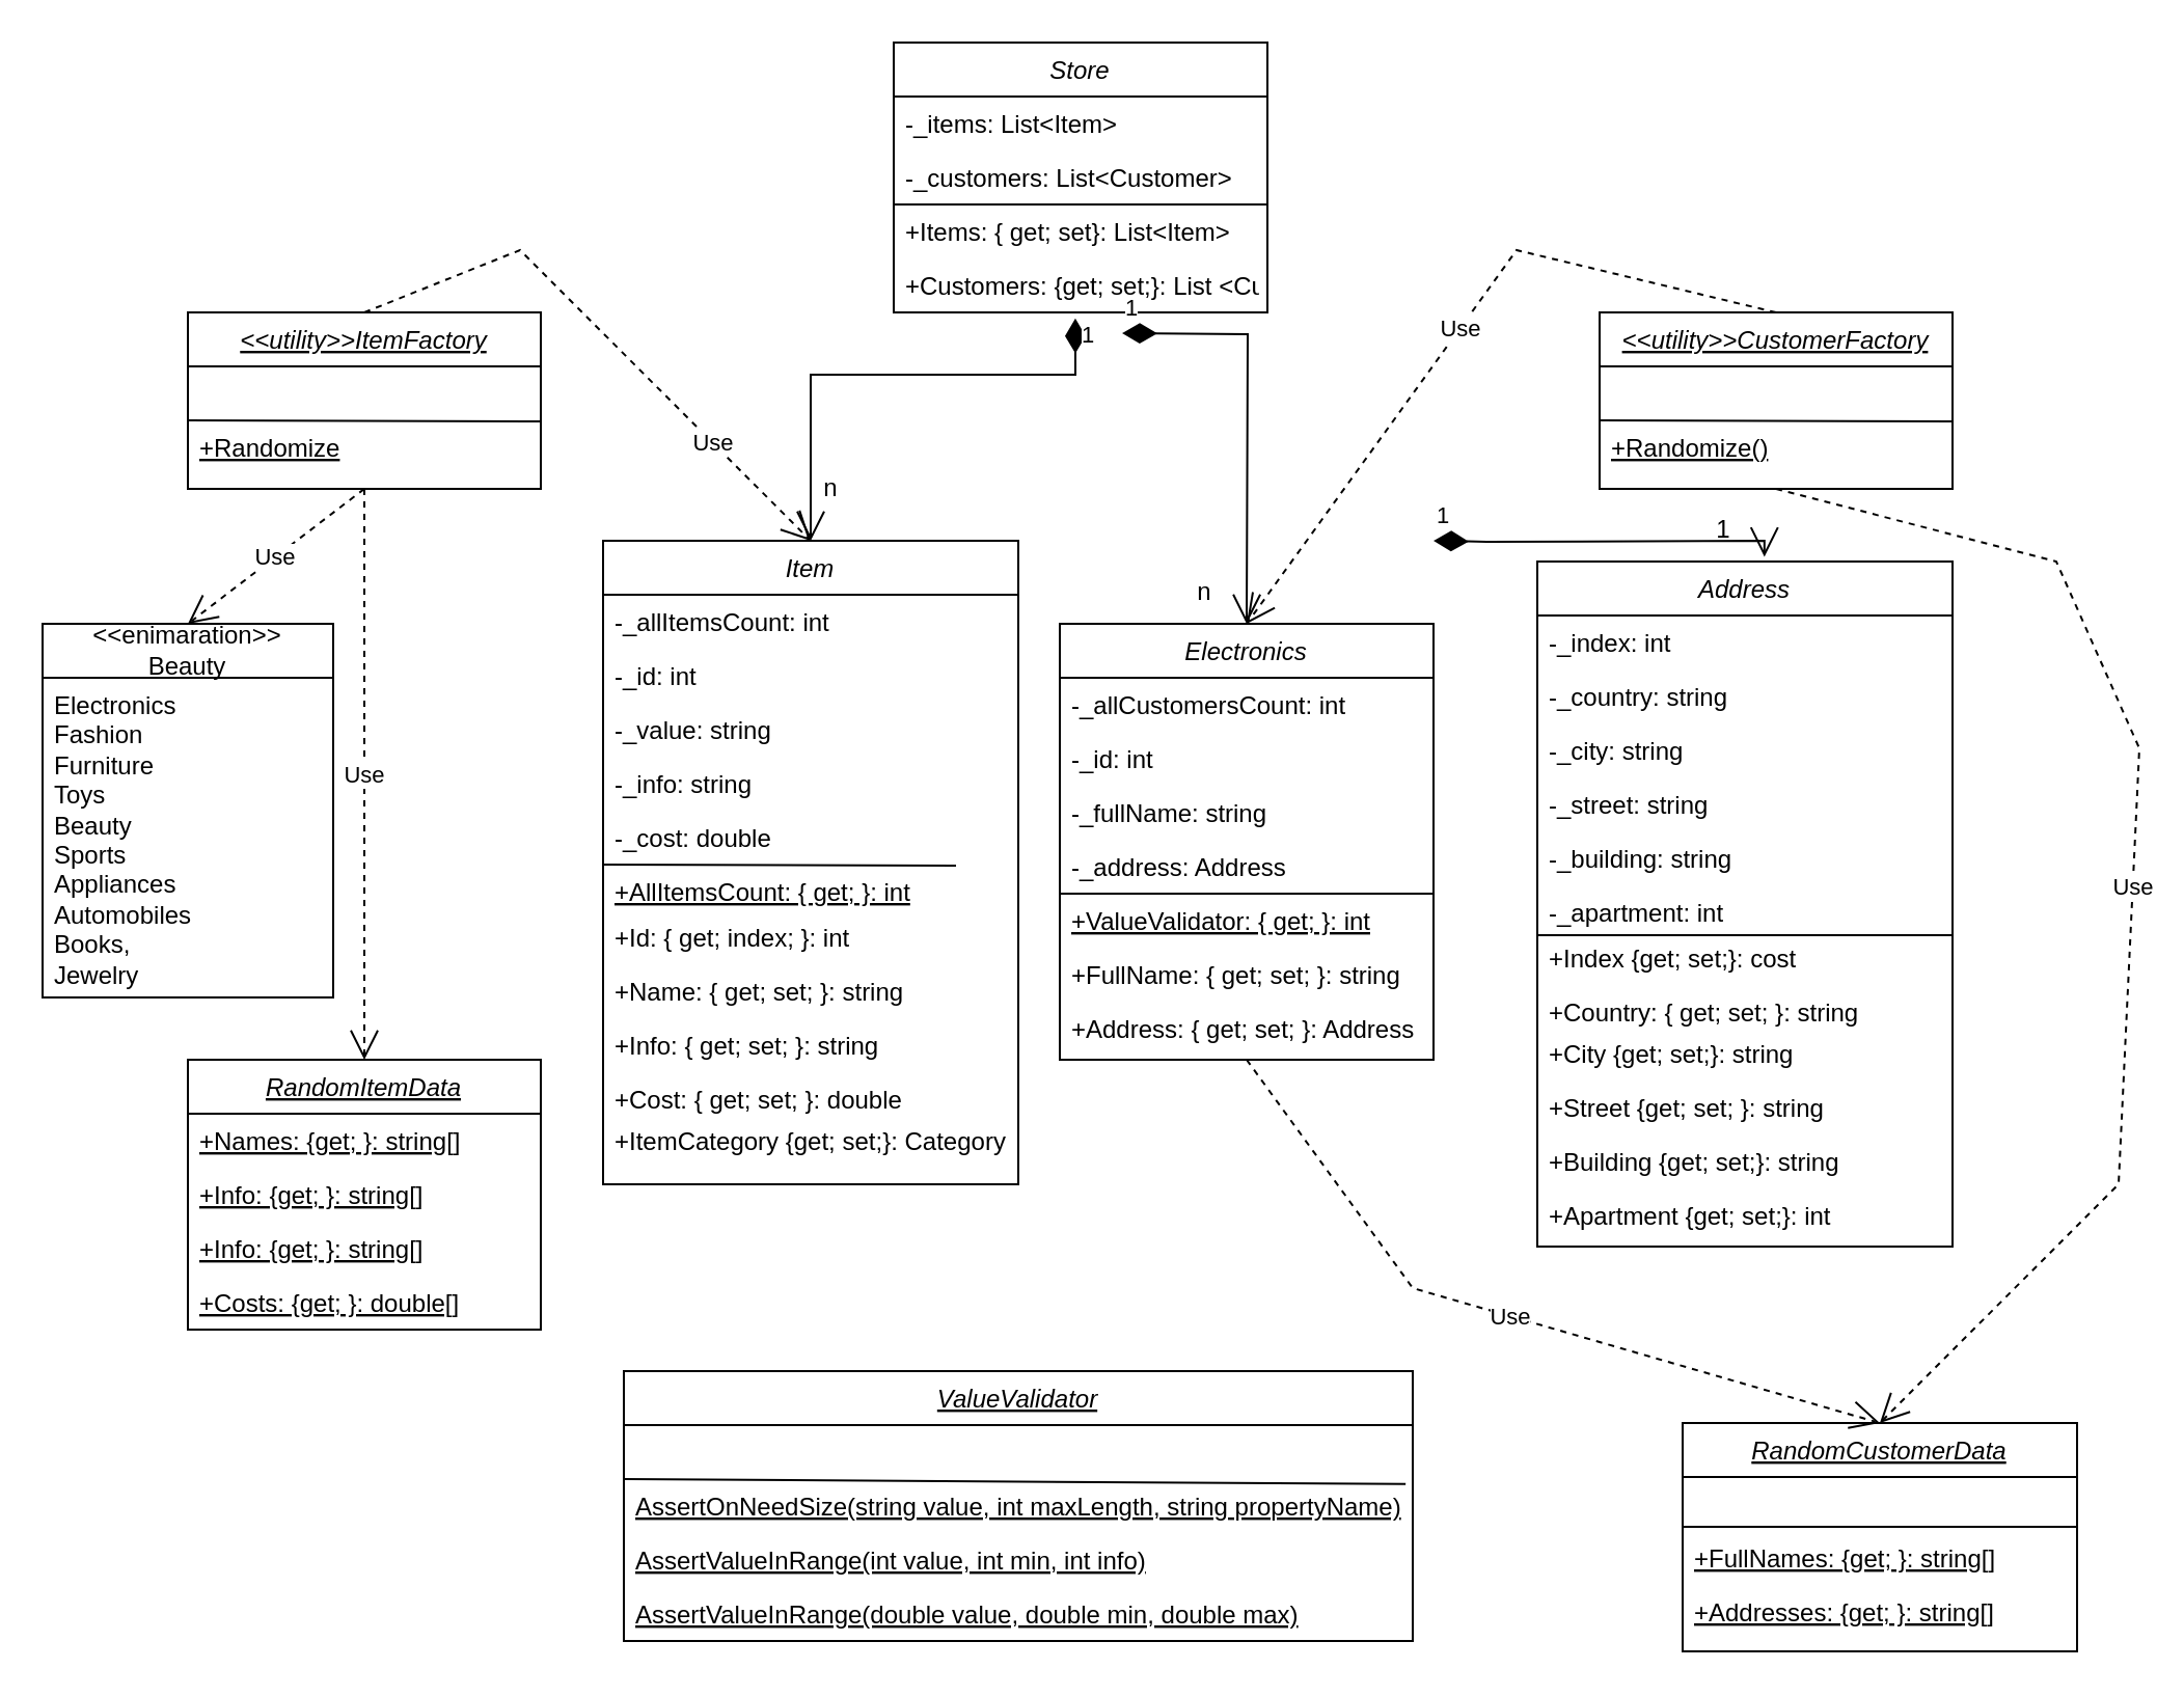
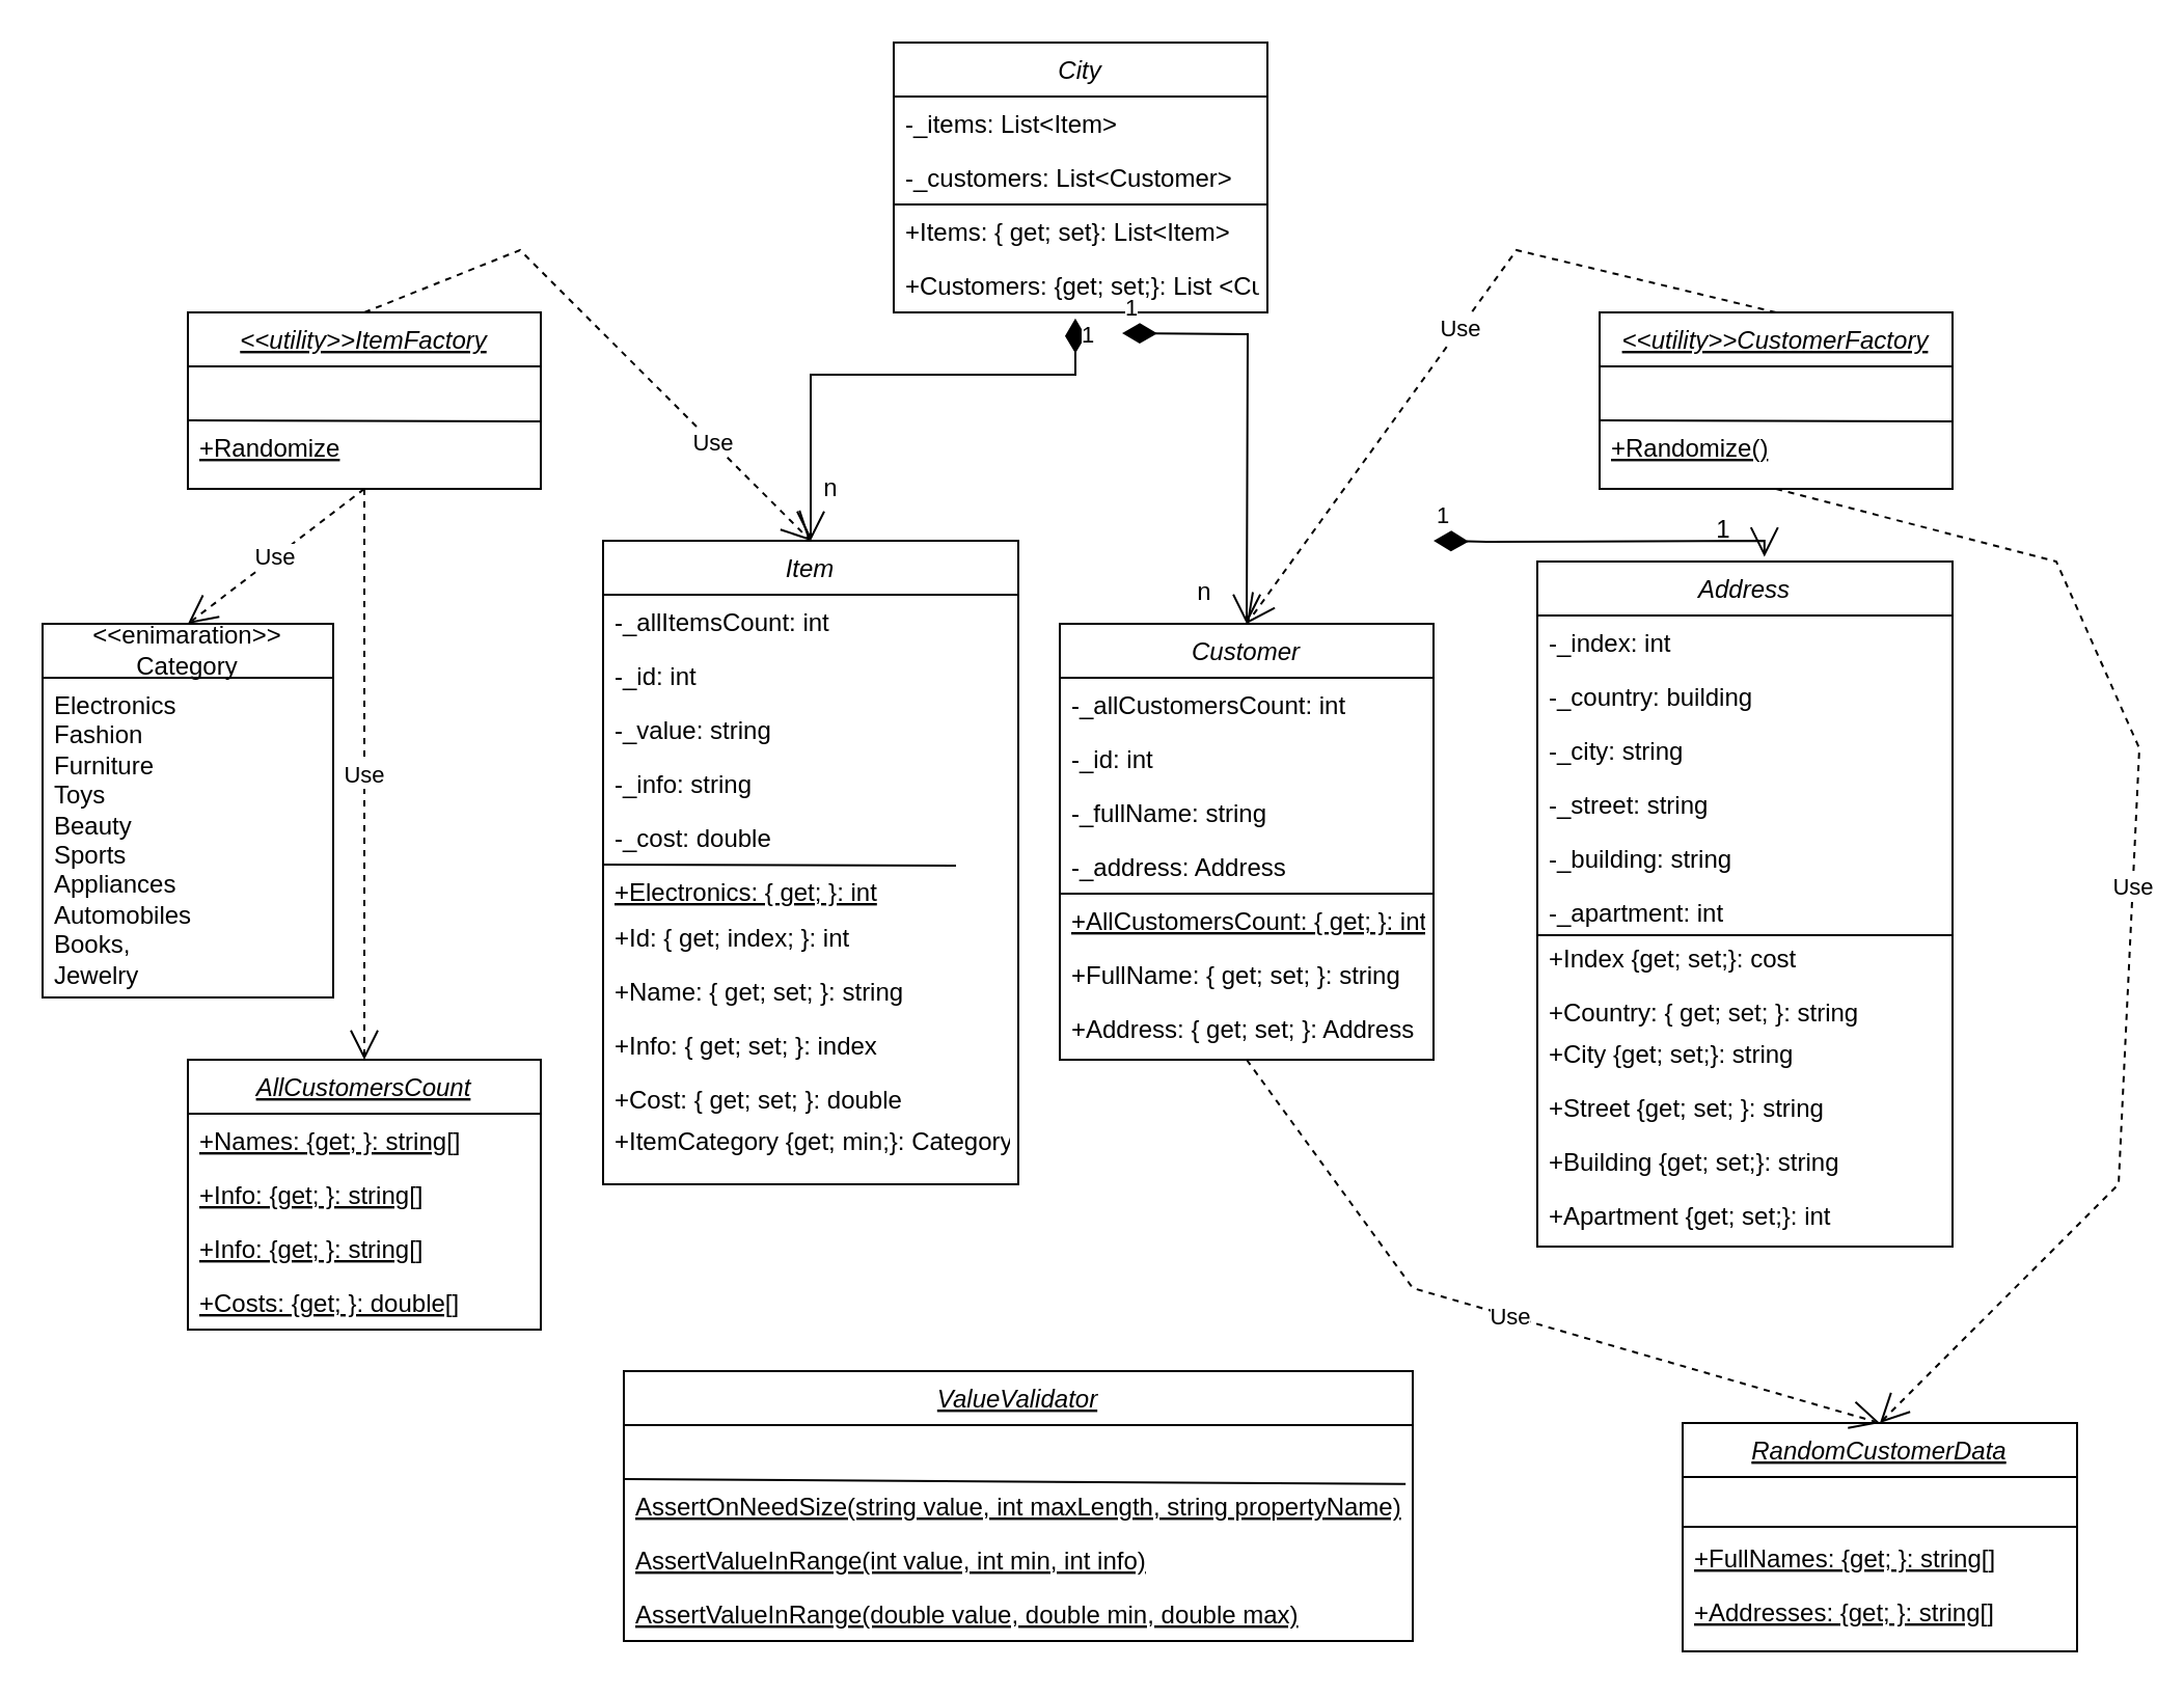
- <mxCell id="72" value="Store" style="swimlane;fontStyle=2;align=center;verticalAlign=top;childLayout=stackLayout;horizontal=1;startSize=26;horizontalStack=0;resizeParent=1;resizeLast=0;collapsible=1;marginBottom=0;rounded=0;shadow=0;strokeWidth=1;" vertex="1" parent="1"><mxGeometry x="430" y="20" width="180" height="130" as="geometry"><mxRectangle x="230" y="140" width="160" height="26" as="alternateBounds" /></mxGeometry></mxCell>
+ <mxCell id="72" value="City" style="swimlane;fontStyle=2;align=center;verticalAlign=top;childLayout=stackLayout;horizontal=1;startSize=26;horizontalStack=0;resizeParent=1;resizeLast=0;collapsible=1;marginBottom=0;rounded=0;shadow=0;strokeWidth=1;" vertex="1" parent="1"><mxGeometry x="430" y="20" width="180" height="130" as="geometry"><mxRectangle x="230" y="140" width="160" height="26" as="alternateBounds" /></mxGeometry></mxCell>
- <mxCell id="52" value="&amp;lt;&amp;lt;enimaration&amp;gt;&amp;gt;&lt;div&gt;Beauty&lt;/div&gt;" style="swimlane;fontStyle=0;childLayout=stackLayout;horizontal=1;startSize=26;fillColor=none;horizontalStack=0;resizeParent=1;resizeParentMax=0;resizeLast=0;collapsible=1;marginBottom=0;whiteSpace=wrap;html=1;" vertex="1" parent="1"><mxGeometry x="20" y="300" width="140" height="180" as="geometry" /></mxCell>
+ <mxCell id="52" value="&amp;lt;&amp;lt;enimaration&amp;gt;&amp;gt;&lt;div&gt;Category&lt;/div&gt;" style="swimlane;fontStyle=0;childLayout=stackLayout;horizontal=1;startSize=26;fillColor=none;horizontalStack=0;resizeParent=1;resizeParentMax=0;resizeLast=0;collapsible=1;marginBottom=0;whiteSpace=wrap;html=1;" vertex="1" parent="1"><mxGeometry x="20" y="300" width="140" height="180" as="geometry" /></mxCell>
- <mxCell id="39" value="Electronics" style="swimlane;fontStyle=2;align=center;verticalAlign=top;childLayout=stackLayout;horizontal=1;startSize=26;horizontalStack=0;resizeParent=1;resizeLast=0;collapsible=1;marginBottom=0;rounded=0;shadow=0;strokeWidth=1;" parent="1" vertex="1"><mxGeometry x="510" y="300" width="180" height="210" as="geometry"><mxRectangle x="230" y="140" width="160" height="26" as="alternateBounds" /></mxGeometry></mxCell>
+ <mxCell id="39" value="Customer" style="swimlane;fontStyle=2;align=center;verticalAlign=top;childLayout=stackLayout;horizontal=1;startSize=26;horizontalStack=0;resizeParent=1;resizeLast=0;collapsible=1;marginBottom=0;rounded=0;shadow=0;strokeWidth=1;" parent="1" vertex="1"><mxGeometry x="510" y="300" width="180" height="210" as="geometry"><mxRectangle x="230" y="140" width="160" height="26" as="alternateBounds" /></mxGeometry></mxCell>
- <mxCell id="58" value="-_country: string" style="text;align=left;verticalAlign=top;spacingLeft=4;spacingRight=4;overflow=hidden;rotatable=0;points=[[0,0.5],[1,0.5]];portConstraint=eastwest;rounded=0;shadow=0;html=0;" vertex="1" parent="56"><mxGeometry y="52" width="200" height="26" as="geometry" /></mxCell>
+ <mxCell id="58" value="-_country: building" style="text;align=left;verticalAlign=top;spacingLeft=4;spacingRight=4;overflow=hidden;rotatable=0;points=[[0,0.5],[1,0.5]];portConstraint=eastwest;rounded=0;shadow=0;html=0;" vertex="1" parent="56"><mxGeometry y="52" width="200" height="26" as="geometry" /></mxCell>
- <mxCell id="9" value="+AllItemsCount: { get; }: int" style="text;align=left;verticalAlign=top;spacingLeft=4;spacingRight=4;overflow=hidden;rotatable=0;points=[[0,0.5],[1,0.5]];portConstraint=eastwest;fontStyle=4" parent="2" vertex="1"><mxGeometry y="156" width="200" height="22" as="geometry" /></mxCell>
+ <mxCell id="9" value="+Electronics: { get; }: int" style="text;align=left;verticalAlign=top;spacingLeft=4;spacingRight=4;overflow=hidden;rotatable=0;points=[[0,0.5],[1,0.5]];portConstraint=eastwest;fontStyle=4" parent="2" vertex="1"><mxGeometry y="156" width="200" height="22" as="geometry" /></mxCell>
- <mxCell id="45" value="+ValueValidator: { get; }: int" style="text;align=left;verticalAlign=top;spacingLeft=4;spacingRight=4;overflow=hidden;rotatable=0;points=[[0,0.5],[1,0.5]];portConstraint=eastwest;fontStyle=4" parent="39" vertex="1"><mxGeometry y="130" width="180" height="26" as="geometry" /></mxCell>
+ <mxCell id="45" value="+AllCustomersCount: { get; }: int" style="text;align=left;verticalAlign=top;spacingLeft=4;spacingRight=4;overflow=hidden;rotatable=0;points=[[0,0.5],[1,0.5]];portConstraint=eastwest;fontStyle=4" parent="39" vertex="1"><mxGeometry y="130" width="180" height="26" as="geometry" /></mxCell>
- <mxCell id="12" value="+Info: { get; set; }: string" style="text;align=left;verticalAlign=top;spacingLeft=4;spacingRight=4;overflow=hidden;rotatable=0;points=[[0,0.5],[1,0.5]];portConstraint=eastwest;fontStyle=0" parent="2" vertex="1"><mxGeometry y="230" width="200" height="26" as="geometry" /></mxCell>
+ <mxCell id="12" value="+Info: { get; set; }: index" style="text;align=left;verticalAlign=top;spacingLeft=4;spacingRight=4;overflow=hidden;rotatable=0;points=[[0,0.5],[1,0.5]];portConstraint=eastwest;fontStyle=0" parent="2" vertex="1"><mxGeometry y="230" width="200" height="26" as="geometry" /></mxCell>
- <mxCell id="21" value="RandomItemData" style="swimlane;fontStyle=6;align=center;verticalAlign=top;childLayout=stackLayout;horizontal=1;startSize=26;horizontalStack=0;resizeParent=1;resizeLast=0;collapsible=1;marginBottom=0;rounded=0;shadow=0;strokeWidth=1;" parent="1" vertex="1"><mxGeometry x="90" y="510" width="170" height="130" as="geometry"><mxRectangle x="230" y="140" width="160" height="26" as="alternateBounds" /></mxGeometry></mxCell>
+ <mxCell id="21" value="AllCustomersCount" style="swimlane;fontStyle=6;align=center;verticalAlign=top;childLayout=stackLayout;horizontal=1;startSize=26;horizontalStack=0;resizeParent=1;resizeLast=0;collapsible=1;marginBottom=0;rounded=0;shadow=0;strokeWidth=1;" parent="1" vertex="1"><mxGeometry x="90" y="510" width="170" height="130" as="geometry"><mxRectangle x="230" y="140" width="160" height="26" as="alternateBounds" /></mxGeometry></mxCell>
- <mxCell id="14" value="+ItemCategory {get; set;}: Category" style="text;align=left;verticalAlign=top;spacingLeft=4;spacingRight=4;overflow=hidden;rotatable=0;points=[[0,0.5],[1,0.5]];portConstraint=eastwest;fontStyle=0" vertex="1" parent="2"><mxGeometry y="276" width="200" height="26" as="geometry" /></mxCell>
+ <mxCell id="14" value="+ItemCategory {get; min;}: Category" style="text;align=left;verticalAlign=top;spacingLeft=4;spacingRight=4;overflow=hidden;rotatable=0;points=[[0,0.5],[1,0.5]];portConstraint=eastwest;fontStyle=0" vertex="1" parent="2"><mxGeometry y="276" width="200" height="26" as="geometry" /></mxCell>
